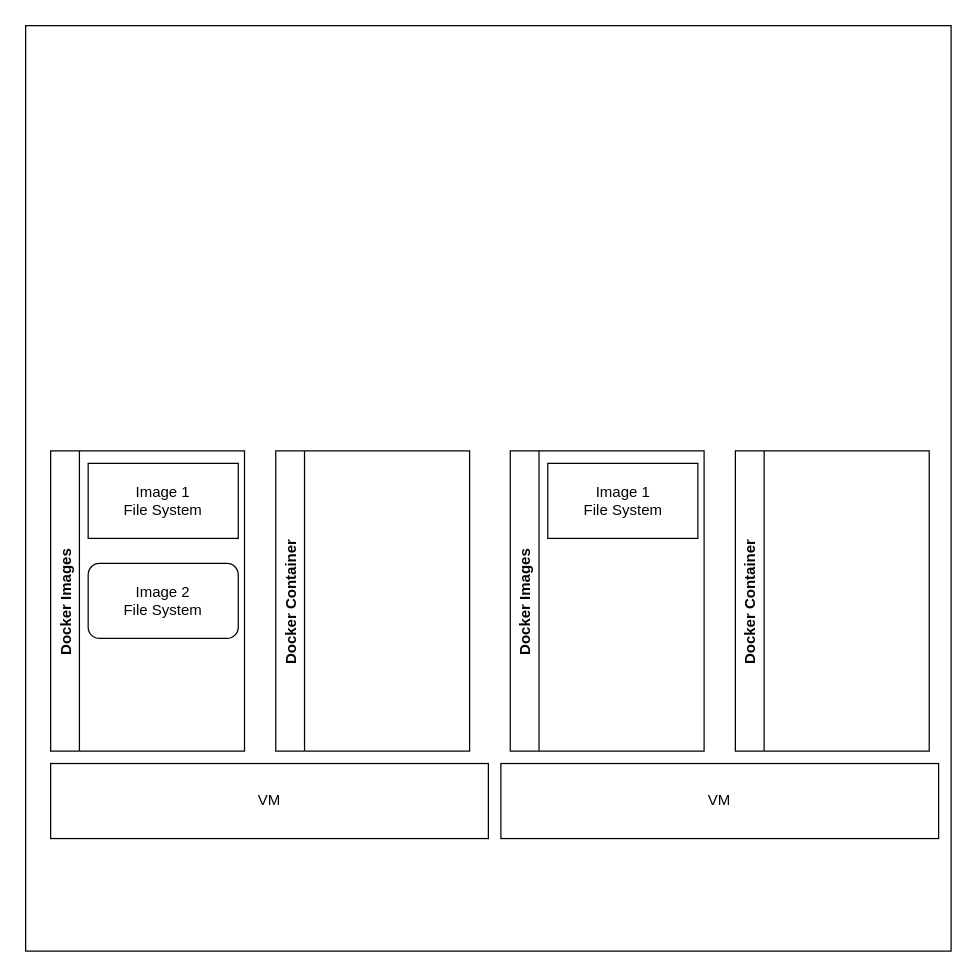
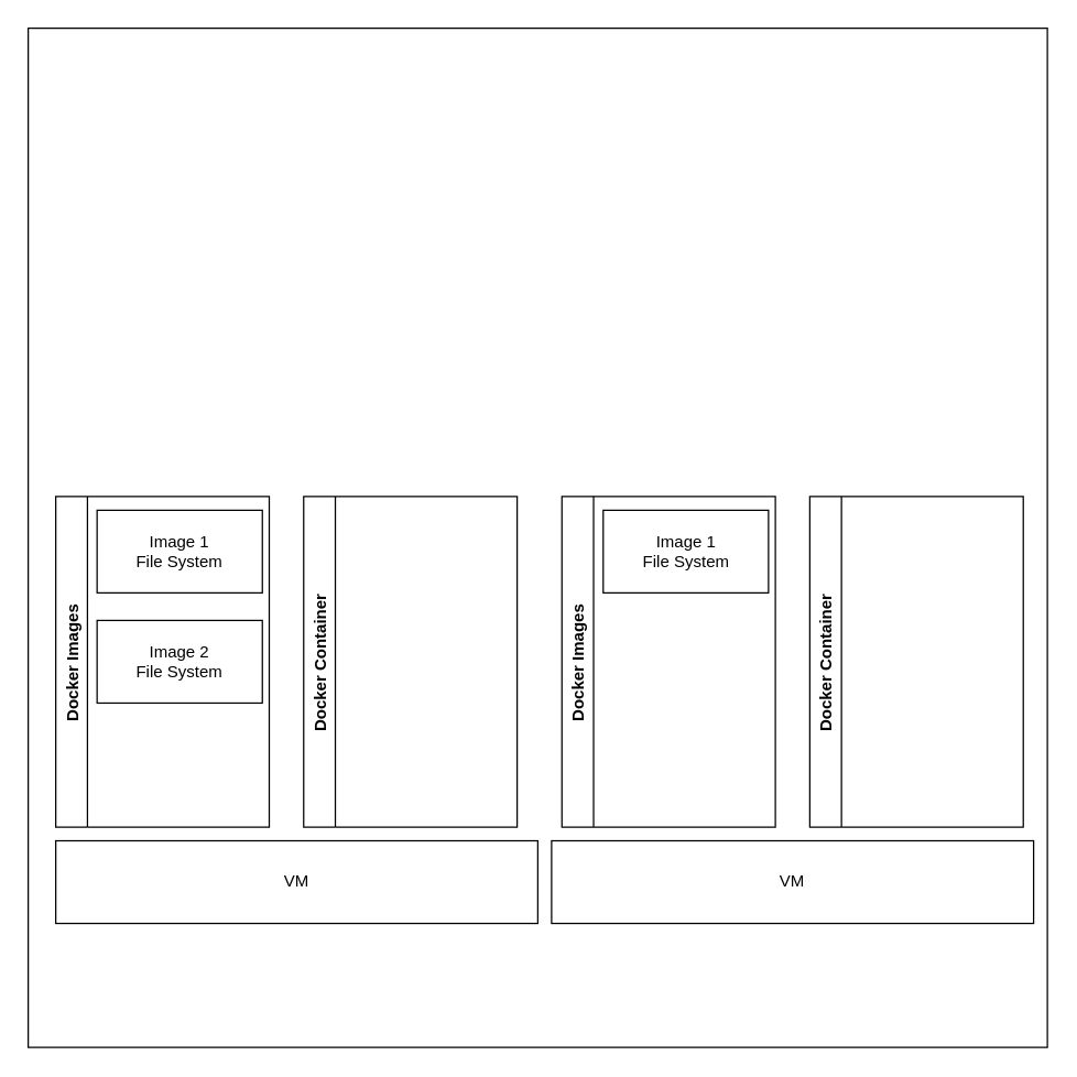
- <mxCell id="9" value="Image 2&lt;br&gt;File System" style="whiteSpace=wrap;html=1;rounded=1;" vertex="1" parent="6"><mxGeometry x="30" y="90" width="120" height="60" as="geometry" /></mxCell>
+ <mxCell id="9" value="Image 2&lt;br&gt;File System" style="rounded=0;whiteSpace=wrap;html=1;" vertex="1" parent="6"><mxGeometry x="30" y="90" width="120" height="60" as="geometry" /></mxCell>
